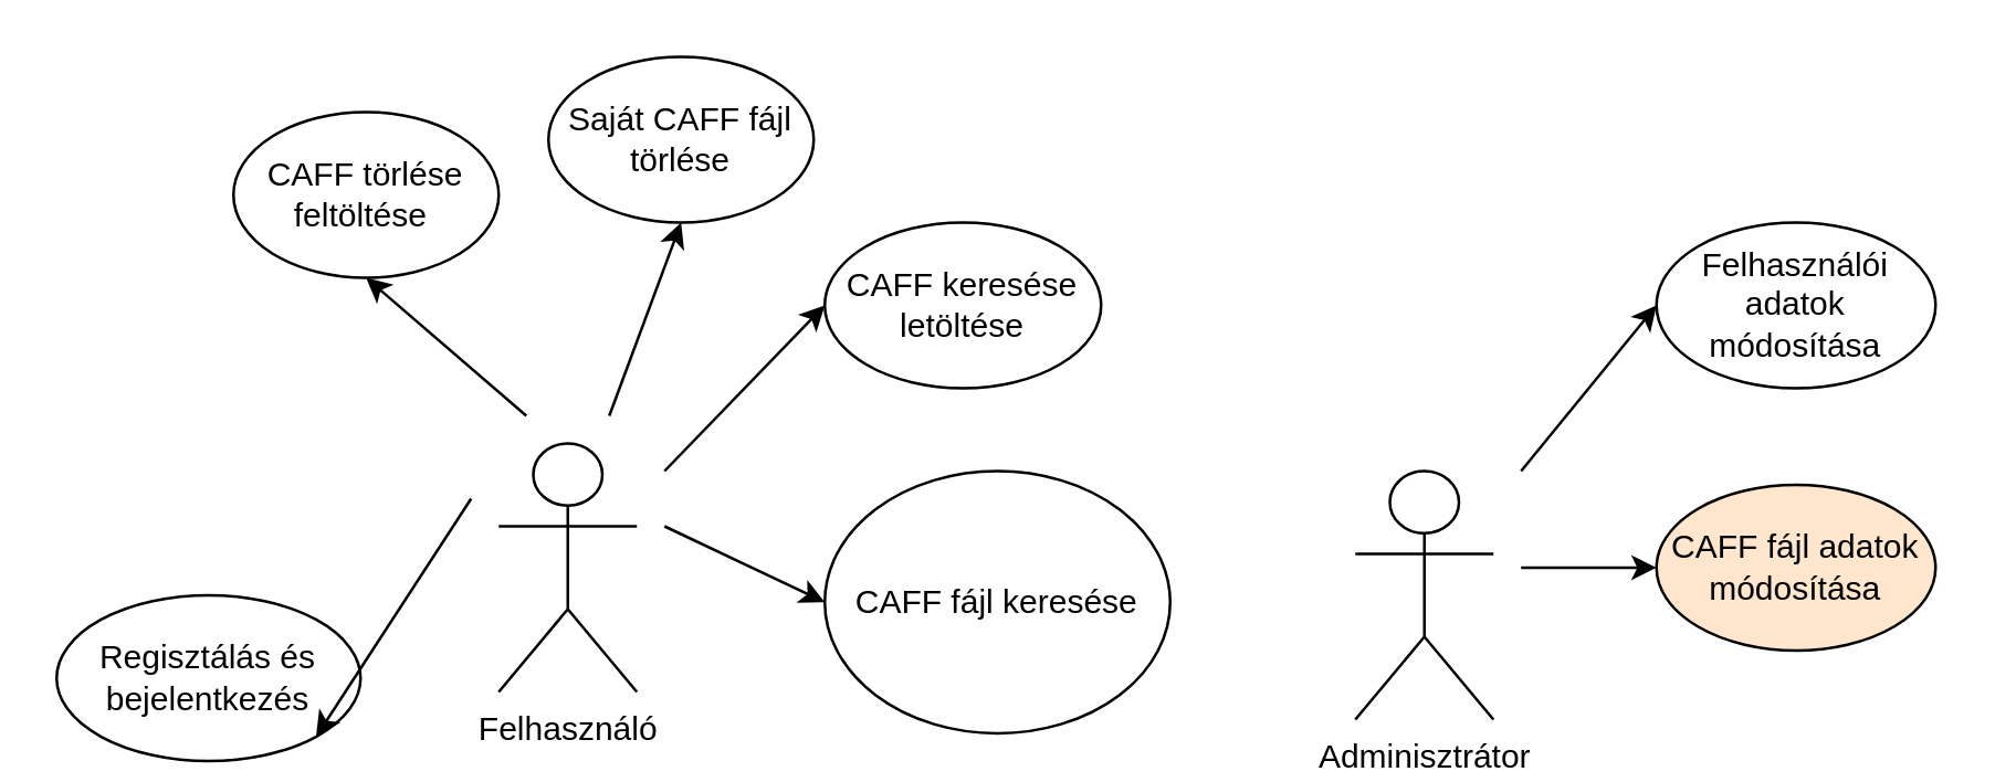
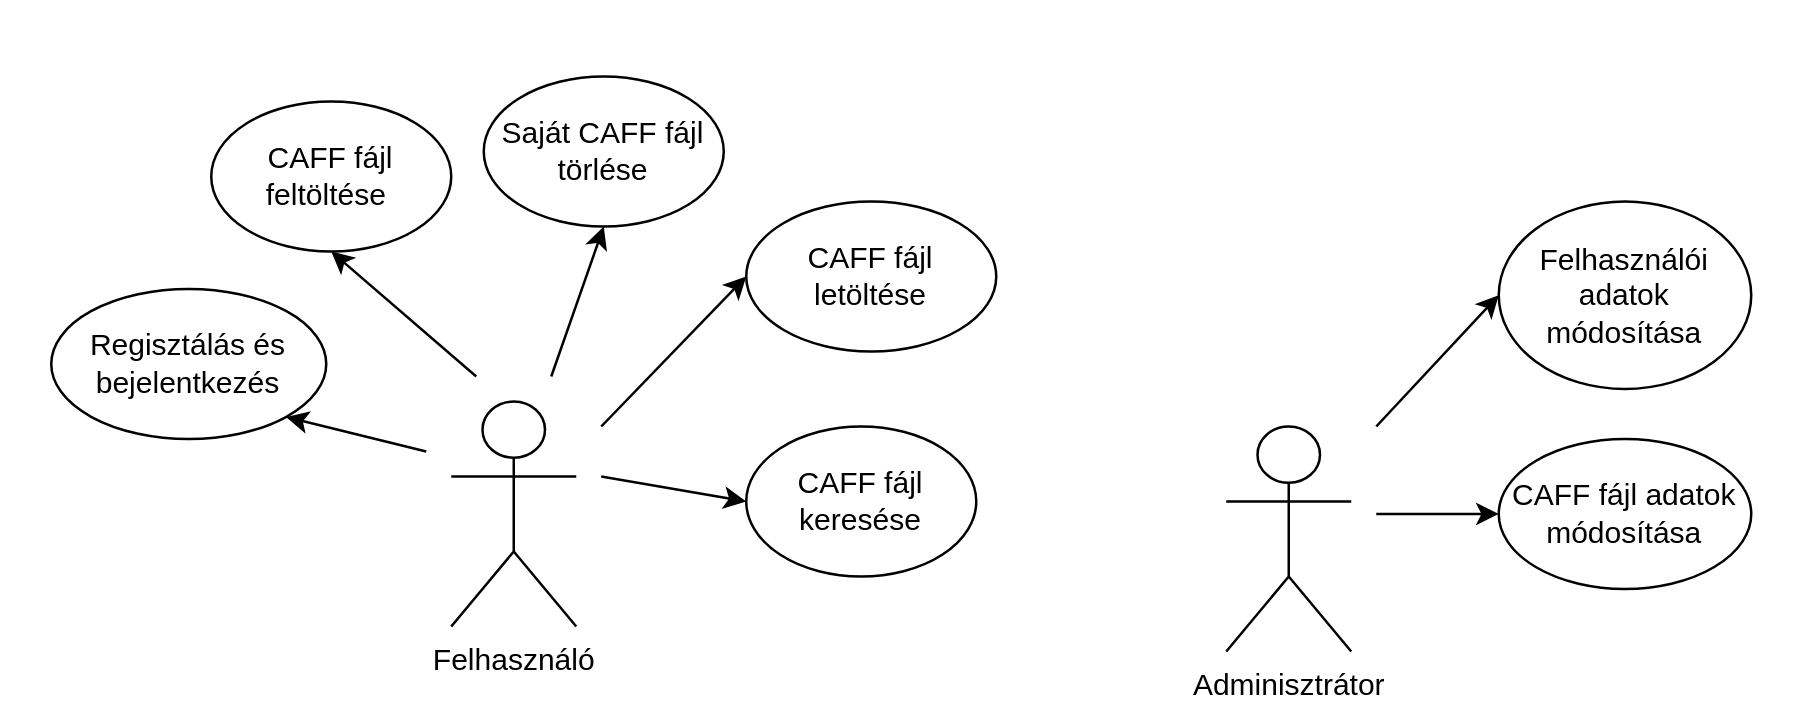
- <mxCell id="16" value="Saját CAFF fájl törlése" style="ellipse;whiteSpace=wrap;html=1;" vertex="1" parent="1"><mxGeometry x="198" y="20" width="96" height="60" as="geometry" /></mxCell>
+ <mxCell id="16" value="Saját CAFF fájl törlése" style="ellipse;whiteSpace=wrap;html=1;" vertex="1" parent="1"><mxGeometry x="193" y="30" width="96" height="60" as="geometry" /></mxCell>
- <mxCell id="6" value="CAFF törlése feltöltése&amp;nbsp;" style="ellipse;whiteSpace=wrap;html=1;" parent="1" vertex="1"><mxGeometry x="84" y="40" width="96" height="60" as="geometry" /></mxCell>
+ <mxCell id="6" value="CAFF fájl feltöltése&amp;nbsp;" style="ellipse;whiteSpace=wrap;html=1;" parent="1" vertex="1"><mxGeometry x="84" y="40" width="96" height="60" as="geometry" /></mxCell>
- <mxCell id="7" value="CAFF keresése letöltése" style="ellipse;whiteSpace=wrap;html=1;" parent="1" vertex="1"><mxGeometry x="298" y="80" width="100" height="60" as="geometry" /></mxCell>
+ <mxCell id="7" value="CAFF fájl letöltése" style="ellipse;whiteSpace=wrap;html=1;" parent="1" vertex="1"><mxGeometry x="298" y="80" width="100" height="60" as="geometry" /></mxCell>
- <mxCell id="12" value="Felhasználói adatok módosítása" style="ellipse;whiteSpace=wrap;html=1;" parent="1" vertex="1"><mxGeometry x="599" y="80" width="101" height="60" as="geometry" /></mxCell>
+ <mxCell id="12" value="Felhasználói adatok módosítása" style="ellipse;whiteSpace=wrap;html=1;" parent="1" vertex="1"><mxGeometry x="599" y="80" width="101" height="75" as="geometry" /></mxCell>
- <mxCell id="13" value="CAFF fájl adatok módosítása" style="ellipse;whiteSpace=wrap;html=1;fillColor=#ffe6cc;" parent="1" vertex="1"><mxGeometry x="599" y="175" width="101" height="60" as="geometry" /></mxCell>
+ <mxCell id="13" value="CAFF fájl adatok módosítása" style="ellipse;whiteSpace=wrap;html=1;" parent="1" vertex="1"><mxGeometry x="599" y="175" width="101" height="60" as="geometry" /></mxCell>
- <mxCell id="5" value="CAFF fájl keresése" style="ellipse;whiteSpace=wrap;html=1;" parent="1" vertex="1"><mxGeometry x="298" y="170" width="125" height="95" as="geometry" /></mxCell>
+ <mxCell id="5" value="CAFF fájl keresése" style="ellipse;whiteSpace=wrap;html=1;" parent="1" vertex="1"><mxGeometry x="298" y="170" width="92" height="60" as="geometry" /></mxCell>
- <mxCell id="4" value="Regisztálás és bejelentkezés" style="ellipse;whiteSpace=wrap;html=1;" parent="1" vertex="1"><mxGeometry x="20" y="215" width="110" height="60" as="geometry" /></mxCell>
+ <mxCell id="4" value="Regisztálás és bejelentkezés" style="ellipse;whiteSpace=wrap;html=1;" parent="1" vertex="1"><mxGeometry x="20" y="115" width="110" height="60" as="geometry" /></mxCell>
